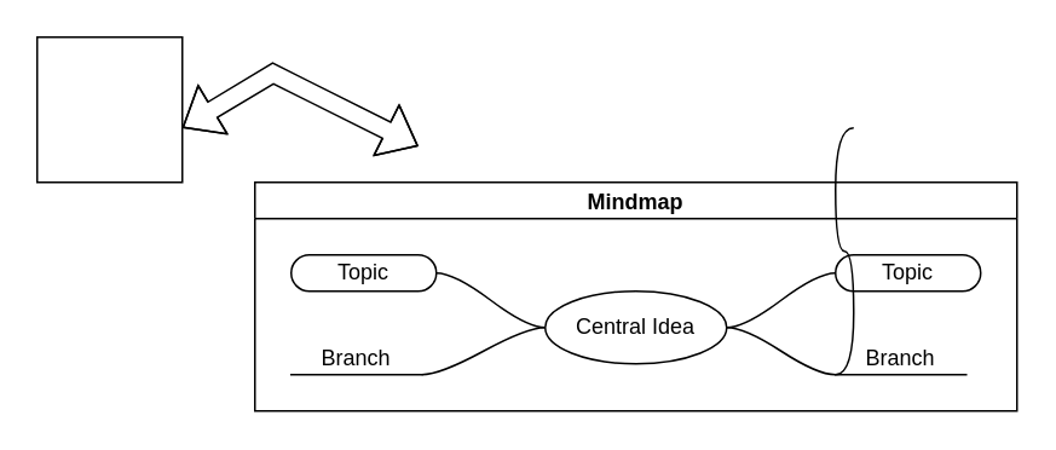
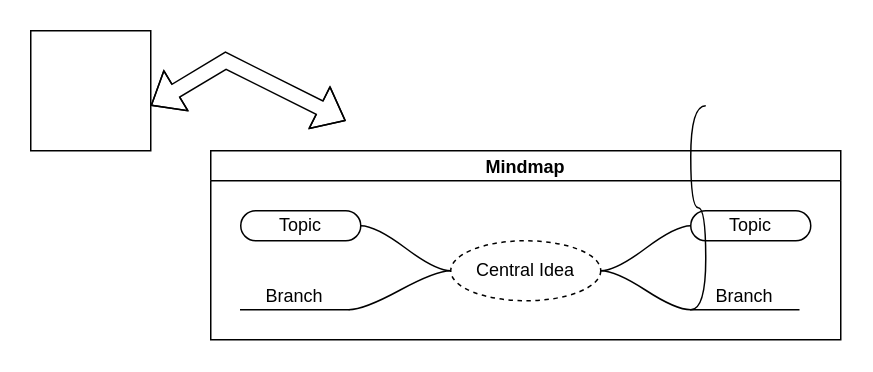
- <mxCell id="9" value="Central Idea" style="ellipse;whiteSpace=wrap;html=1;align=center;treeFolding=1;treeMoving=1;newEdgeStyle={&quot;edgeStyle&quot;:&quot;entityRelationEdgeStyle&quot;,&quot;startArrow&quot;:&quot;none&quot;,&quot;endArrow&quot;:&quot;none&quot;,&quot;segment&quot;:10,&quot;curved&quot;:1,&quot;sourcePerimeterSpacing&quot;:0,&quot;targetPerimeterSpacing&quot;:0};" vertex="1" parent="4"><mxGeometry x="160" y="60" width="100" height="40" as="geometry" /></mxCell>
+ <mxCell id="9" value="Central Idea" style="ellipse;whiteSpace=wrap;html=1;align=center;treeFolding=1;treeMoving=1;newEdgeStyle={&quot;edgeStyle&quot;:&quot;entityRelationEdgeStyle&quot;,&quot;startArrow&quot;:&quot;none&quot;,&quot;endArrow&quot;:&quot;none&quot;,&quot;segment&quot;:10,&quot;curved&quot;:1,&quot;sourcePerimeterSpacing&quot;:0,&quot;targetPerimeterSpacing&quot;:0};dashed=1;" vertex="1" parent="4"><mxGeometry x="160" y="60" width="100" height="40" as="geometry" /></mxCell>
